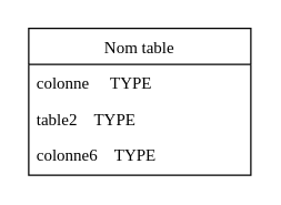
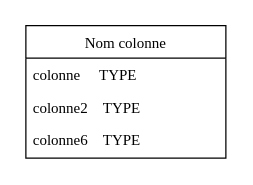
- <mxCell id="2" value="Nom table" style="swimlane;fontStyle=0;align=center;verticalAlign=top;childLayout=stackLayout;horizontal=1;startSize=26;horizontalStack=0;resizeParent=1;resizeLast=0;collapsible=1;marginBottom=0;rounded=0;shadow=0;strokeWidth=1;fontFamily=Lucida Console;" parent="1" vertex="1"><mxGeometry x="20" y="20" width="160" height="106" as="geometry"><mxRectangle x="230" y="140" width="160" height="26" as="alternateBounds" /></mxGeometry></mxCell>
+ <mxCell id="2" value="Nom colonne" style="swimlane;fontStyle=0;align=center;verticalAlign=top;childLayout=stackLayout;horizontal=1;startSize=26;horizontalStack=0;resizeParent=1;resizeLast=0;collapsible=1;marginBottom=0;rounded=0;shadow=0;strokeWidth=1;fontFamily=Lucida Console;" parent="1" vertex="1"><mxGeometry x="20" y="20" width="160" height="106" as="geometry"><mxRectangle x="230" y="140" width="160" height="26" as="alternateBounds" /></mxGeometry></mxCell>
- <mxCell id="4" value="table2    TYPE" style="text;align=left;verticalAlign=top;spacingLeft=4;spacingRight=4;overflow=hidden;rotatable=0;points=[[0,0.5],[1,0.5]];portConstraint=eastwest;rounded=0;shadow=0;html=0;fontFamily=Lucida Console;" parent="2" vertex="1"><mxGeometry y="52" width="160" height="26" as="geometry" /></mxCell>
+ <mxCell id="4" value="colonne2    TYPE" style="text;align=left;verticalAlign=top;spacingLeft=4;spacingRight=4;overflow=hidden;rotatable=0;points=[[0,0.5],[1,0.5]];portConstraint=eastwest;rounded=0;shadow=0;html=0;fontFamily=Lucida Console;" parent="2" vertex="1"><mxGeometry y="52" width="160" height="26" as="geometry" /></mxCell>
